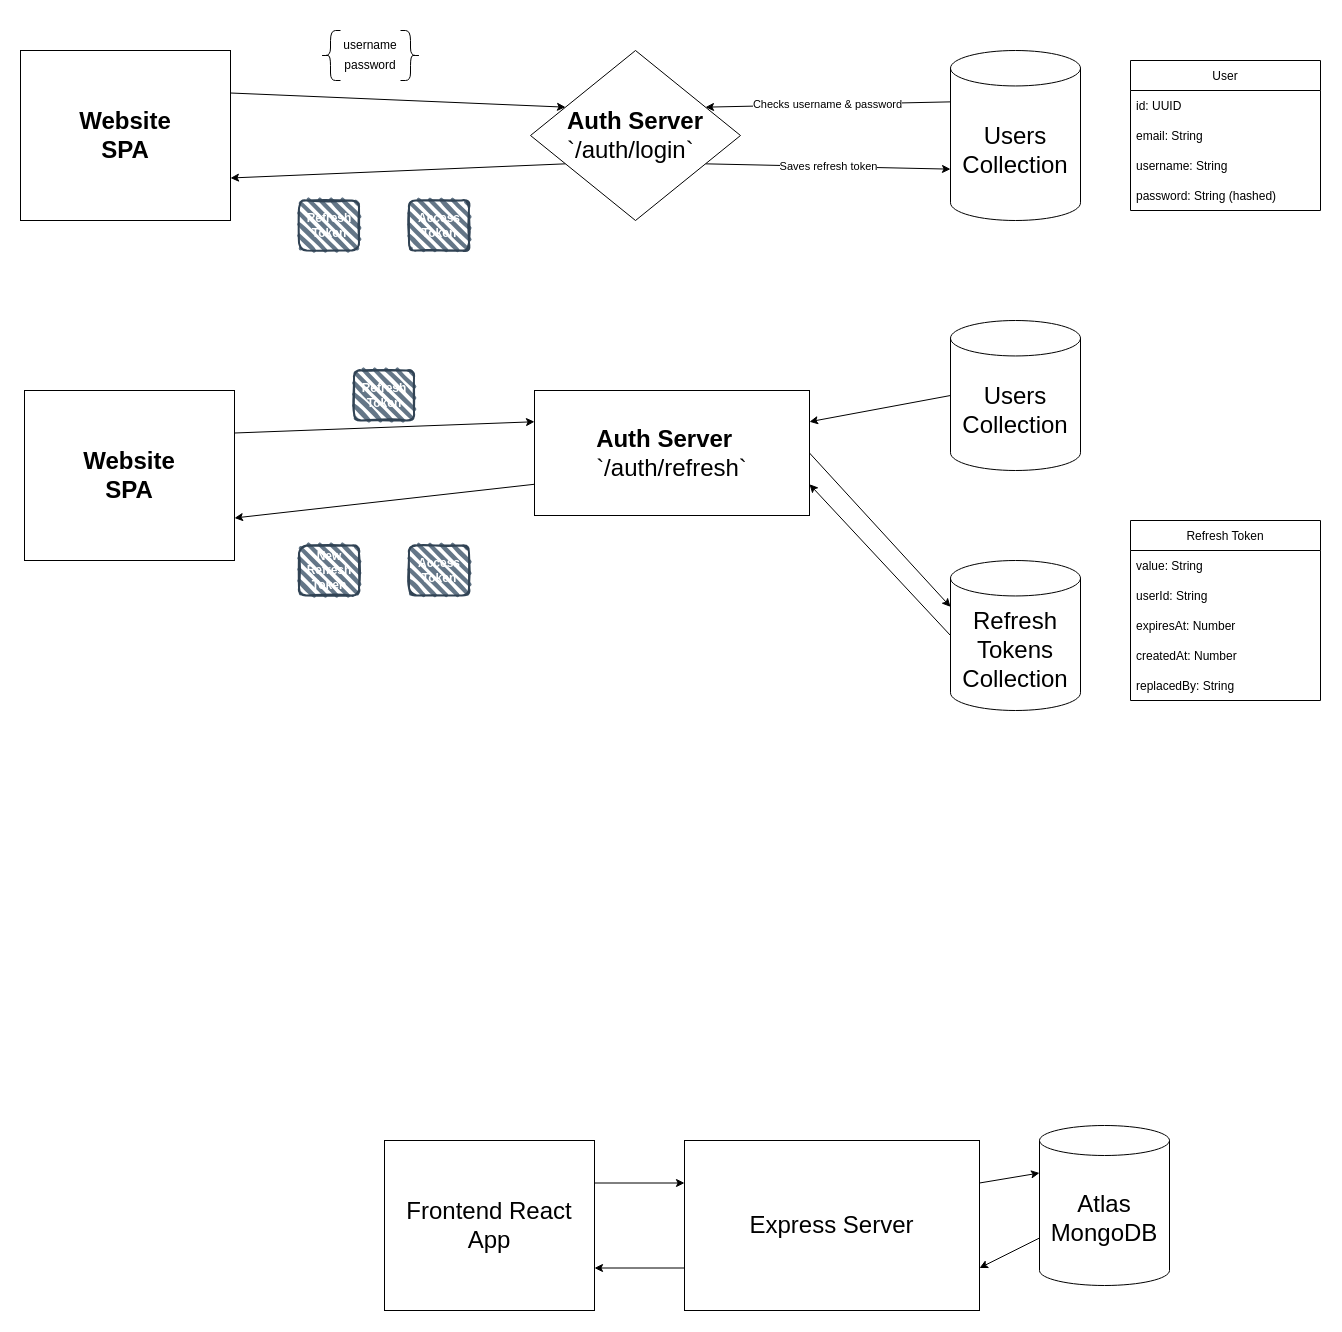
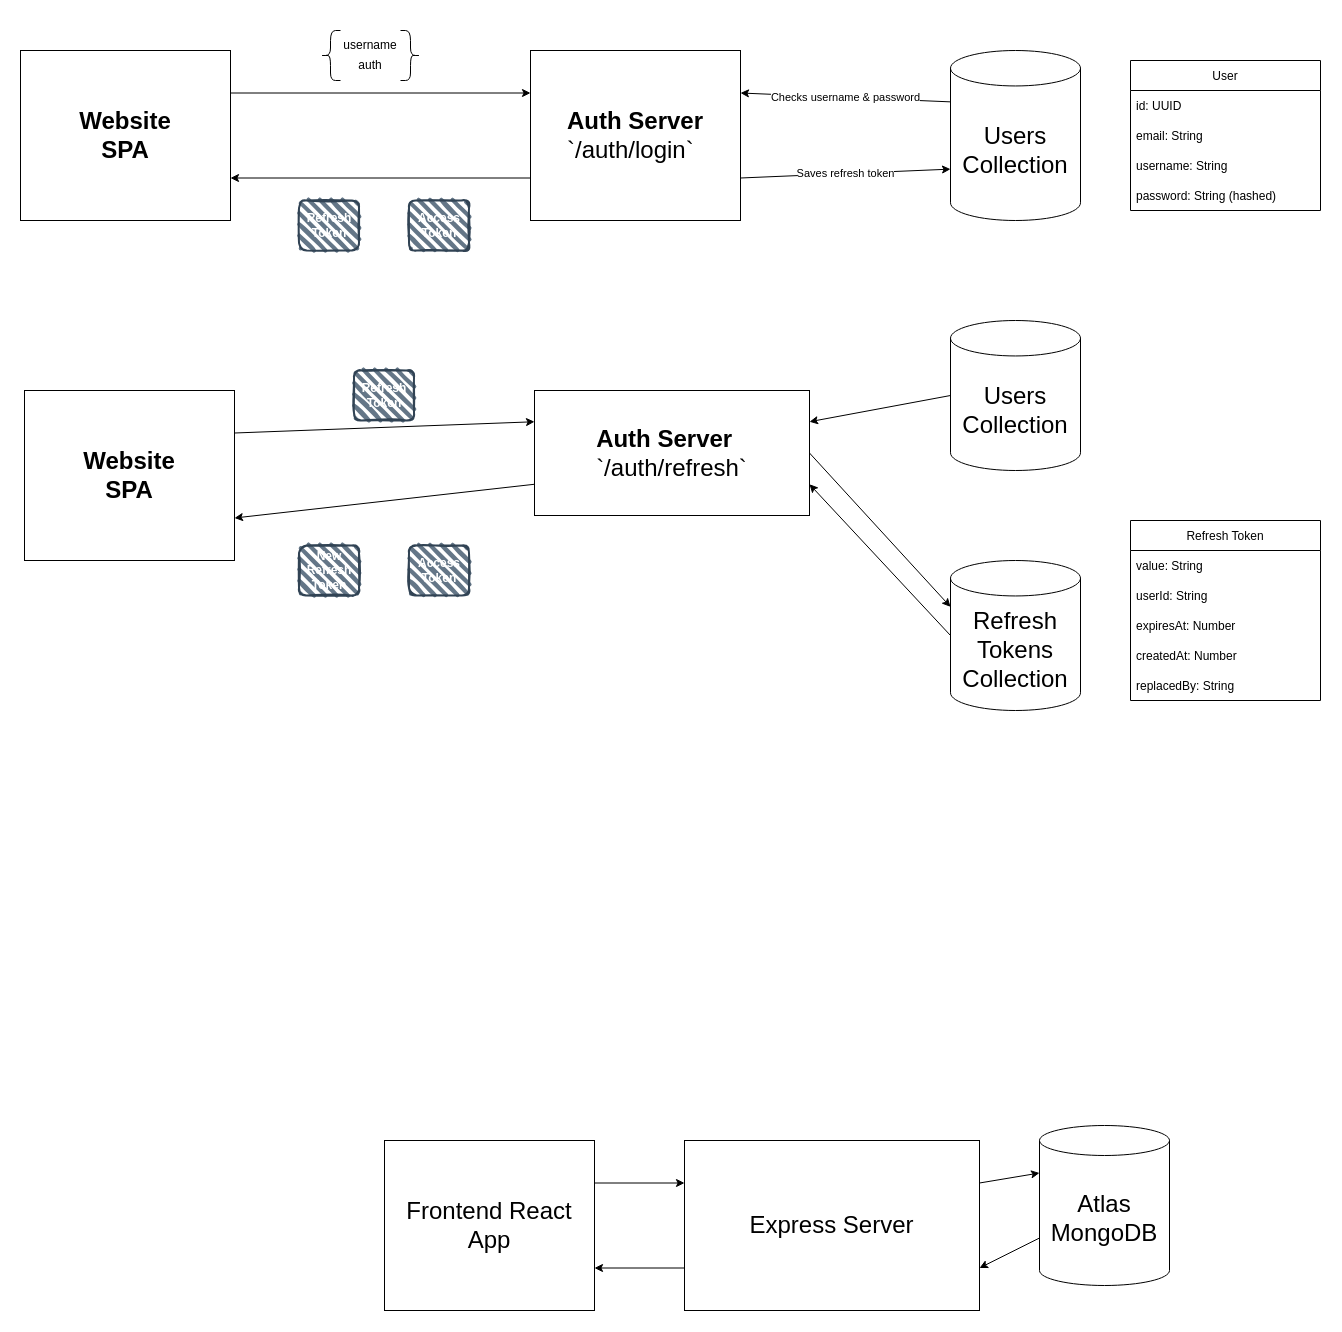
- <mxCell id="26" value="password" style="text;html=1;strokeColor=none;fillColor=none;align=center;verticalAlign=middle;whiteSpace=wrap;rounded=0;" vertex="1" parent="22"><mxGeometry x="20" y="20" width="60" height="30" as="geometry" /></mxCell>
+ <mxCell id="26" value="auth" style="text;html=1;strokeColor=none;fillColor=none;align=center;verticalAlign=middle;whiteSpace=wrap;rounded=0;" vertex="1" parent="22"><mxGeometry x="20" y="20" width="60" height="30" as="geometry" /></mxCell>
- <mxCell id="7" value="&lt;p style=&quot;line-height: 1.2&quot;&gt;&lt;/p&gt;&lt;div style=&quot;text-align: left&quot;&gt;&lt;span style=&quot;font-size: 24px&quot;&gt;&lt;b&gt;Auth Server&lt;/b&gt;&lt;/span&gt;&lt;/div&gt;&lt;font style=&quot;font-size: 24px&quot;&gt;&lt;div style=&quot;text-align: left&quot;&gt;&lt;span&gt;`/auth/login`&lt;/span&gt;&lt;/div&gt;&lt;/font&gt;&lt;p&gt;&lt;/p&gt;" style="rhombus;whiteSpace=wrap;html=1;" parent="1" vertex="1"><mxGeometry x="530" y="50" width="210" height="170" as="geometry" /></mxCell>
+ <mxCell id="7" value="&lt;p style=&quot;line-height: 1.2&quot;&gt;&lt;/p&gt;&lt;div style=&quot;text-align: left&quot;&gt;&lt;span style=&quot;font-size: 24px&quot;&gt;&lt;b&gt;Auth Server&lt;/b&gt;&lt;/span&gt;&lt;/div&gt;&lt;font style=&quot;font-size: 24px&quot;&gt;&lt;div style=&quot;text-align: left&quot;&gt;&lt;span&gt;`/auth/login`&lt;/span&gt;&lt;/div&gt;&lt;/font&gt;&lt;p&gt;&lt;/p&gt;" style="rounded=0;whiteSpace=wrap;html=1;" parent="1" vertex="1"><mxGeometry x="530" y="50" width="210" height="170" as="geometry" /></mxCell>
